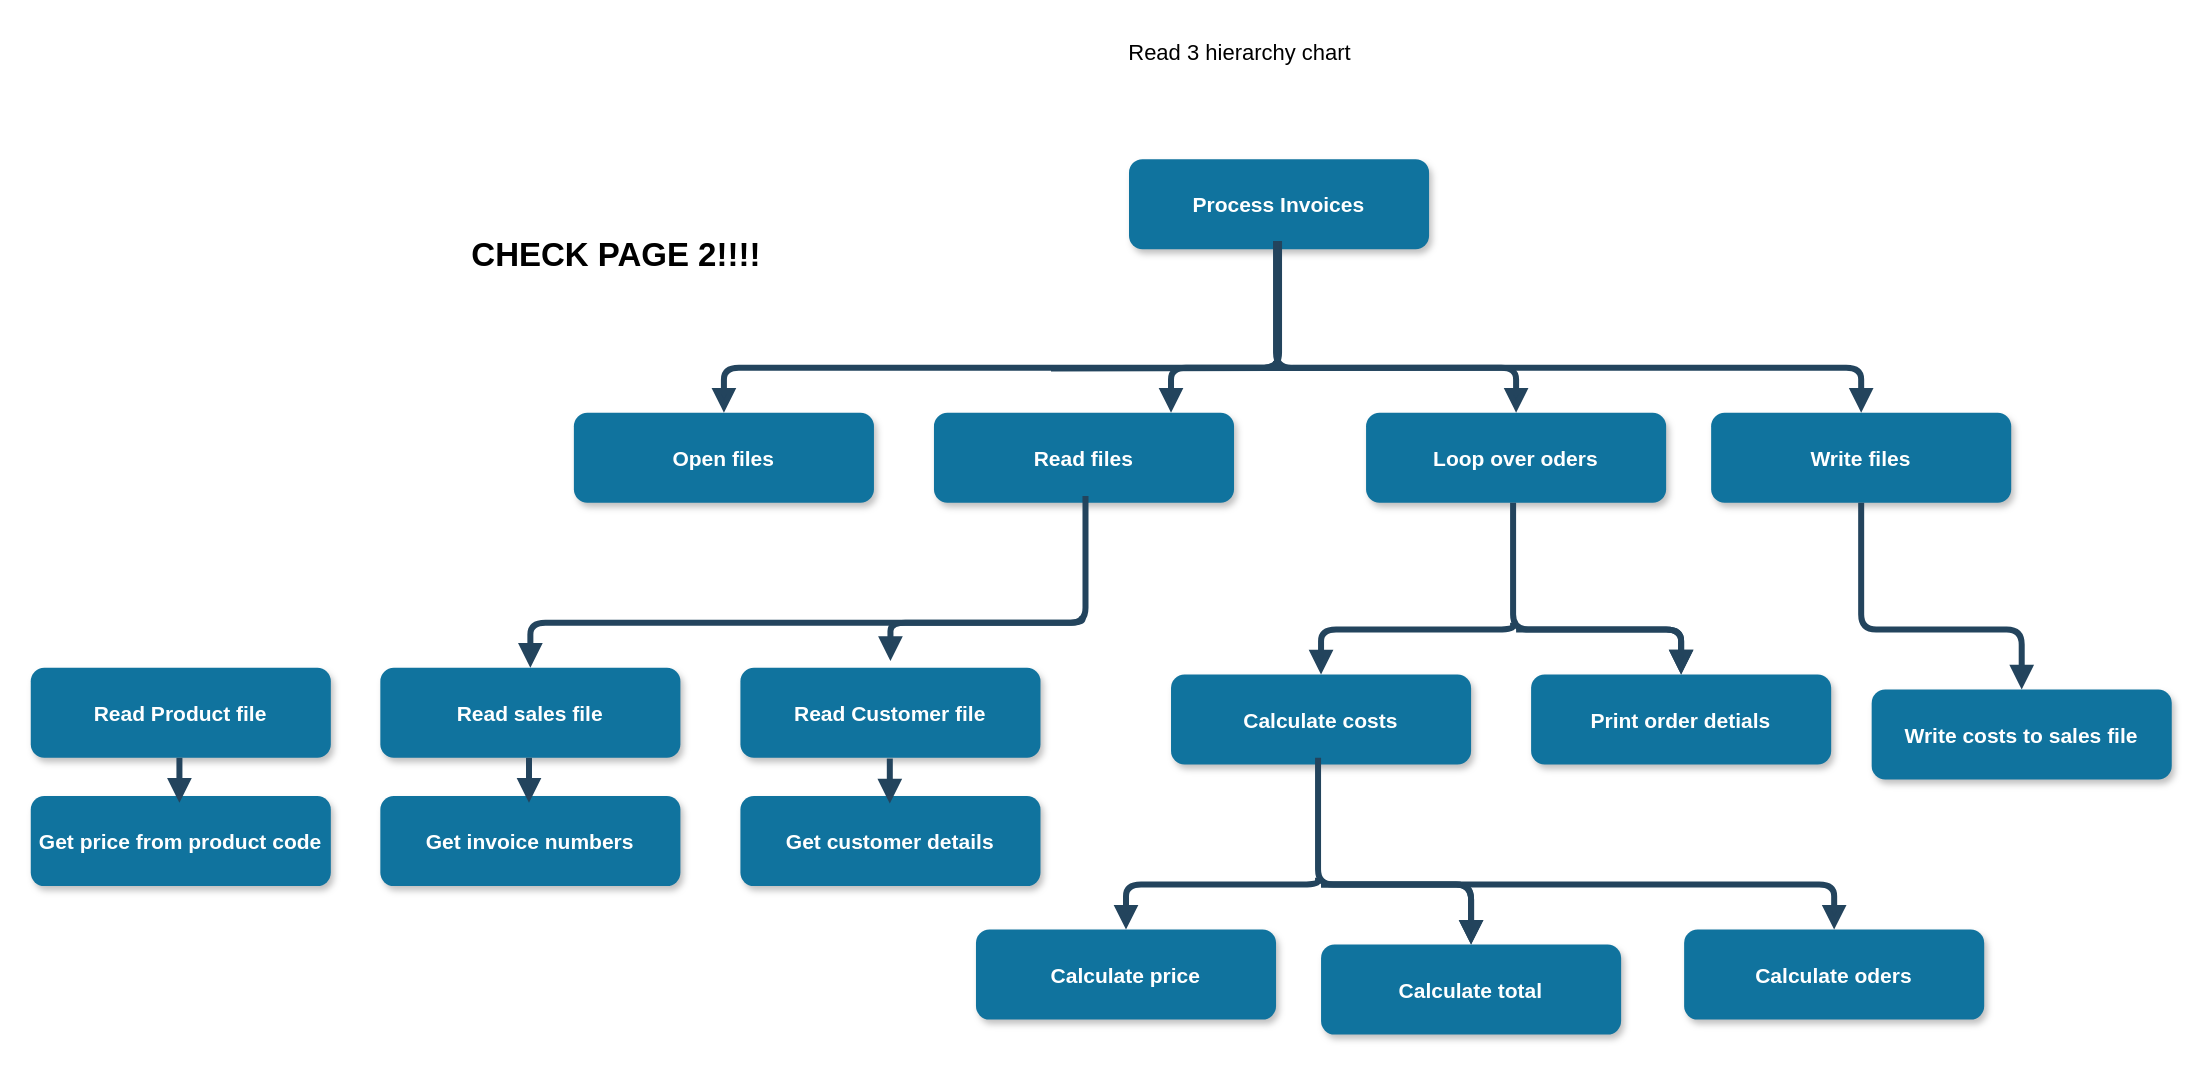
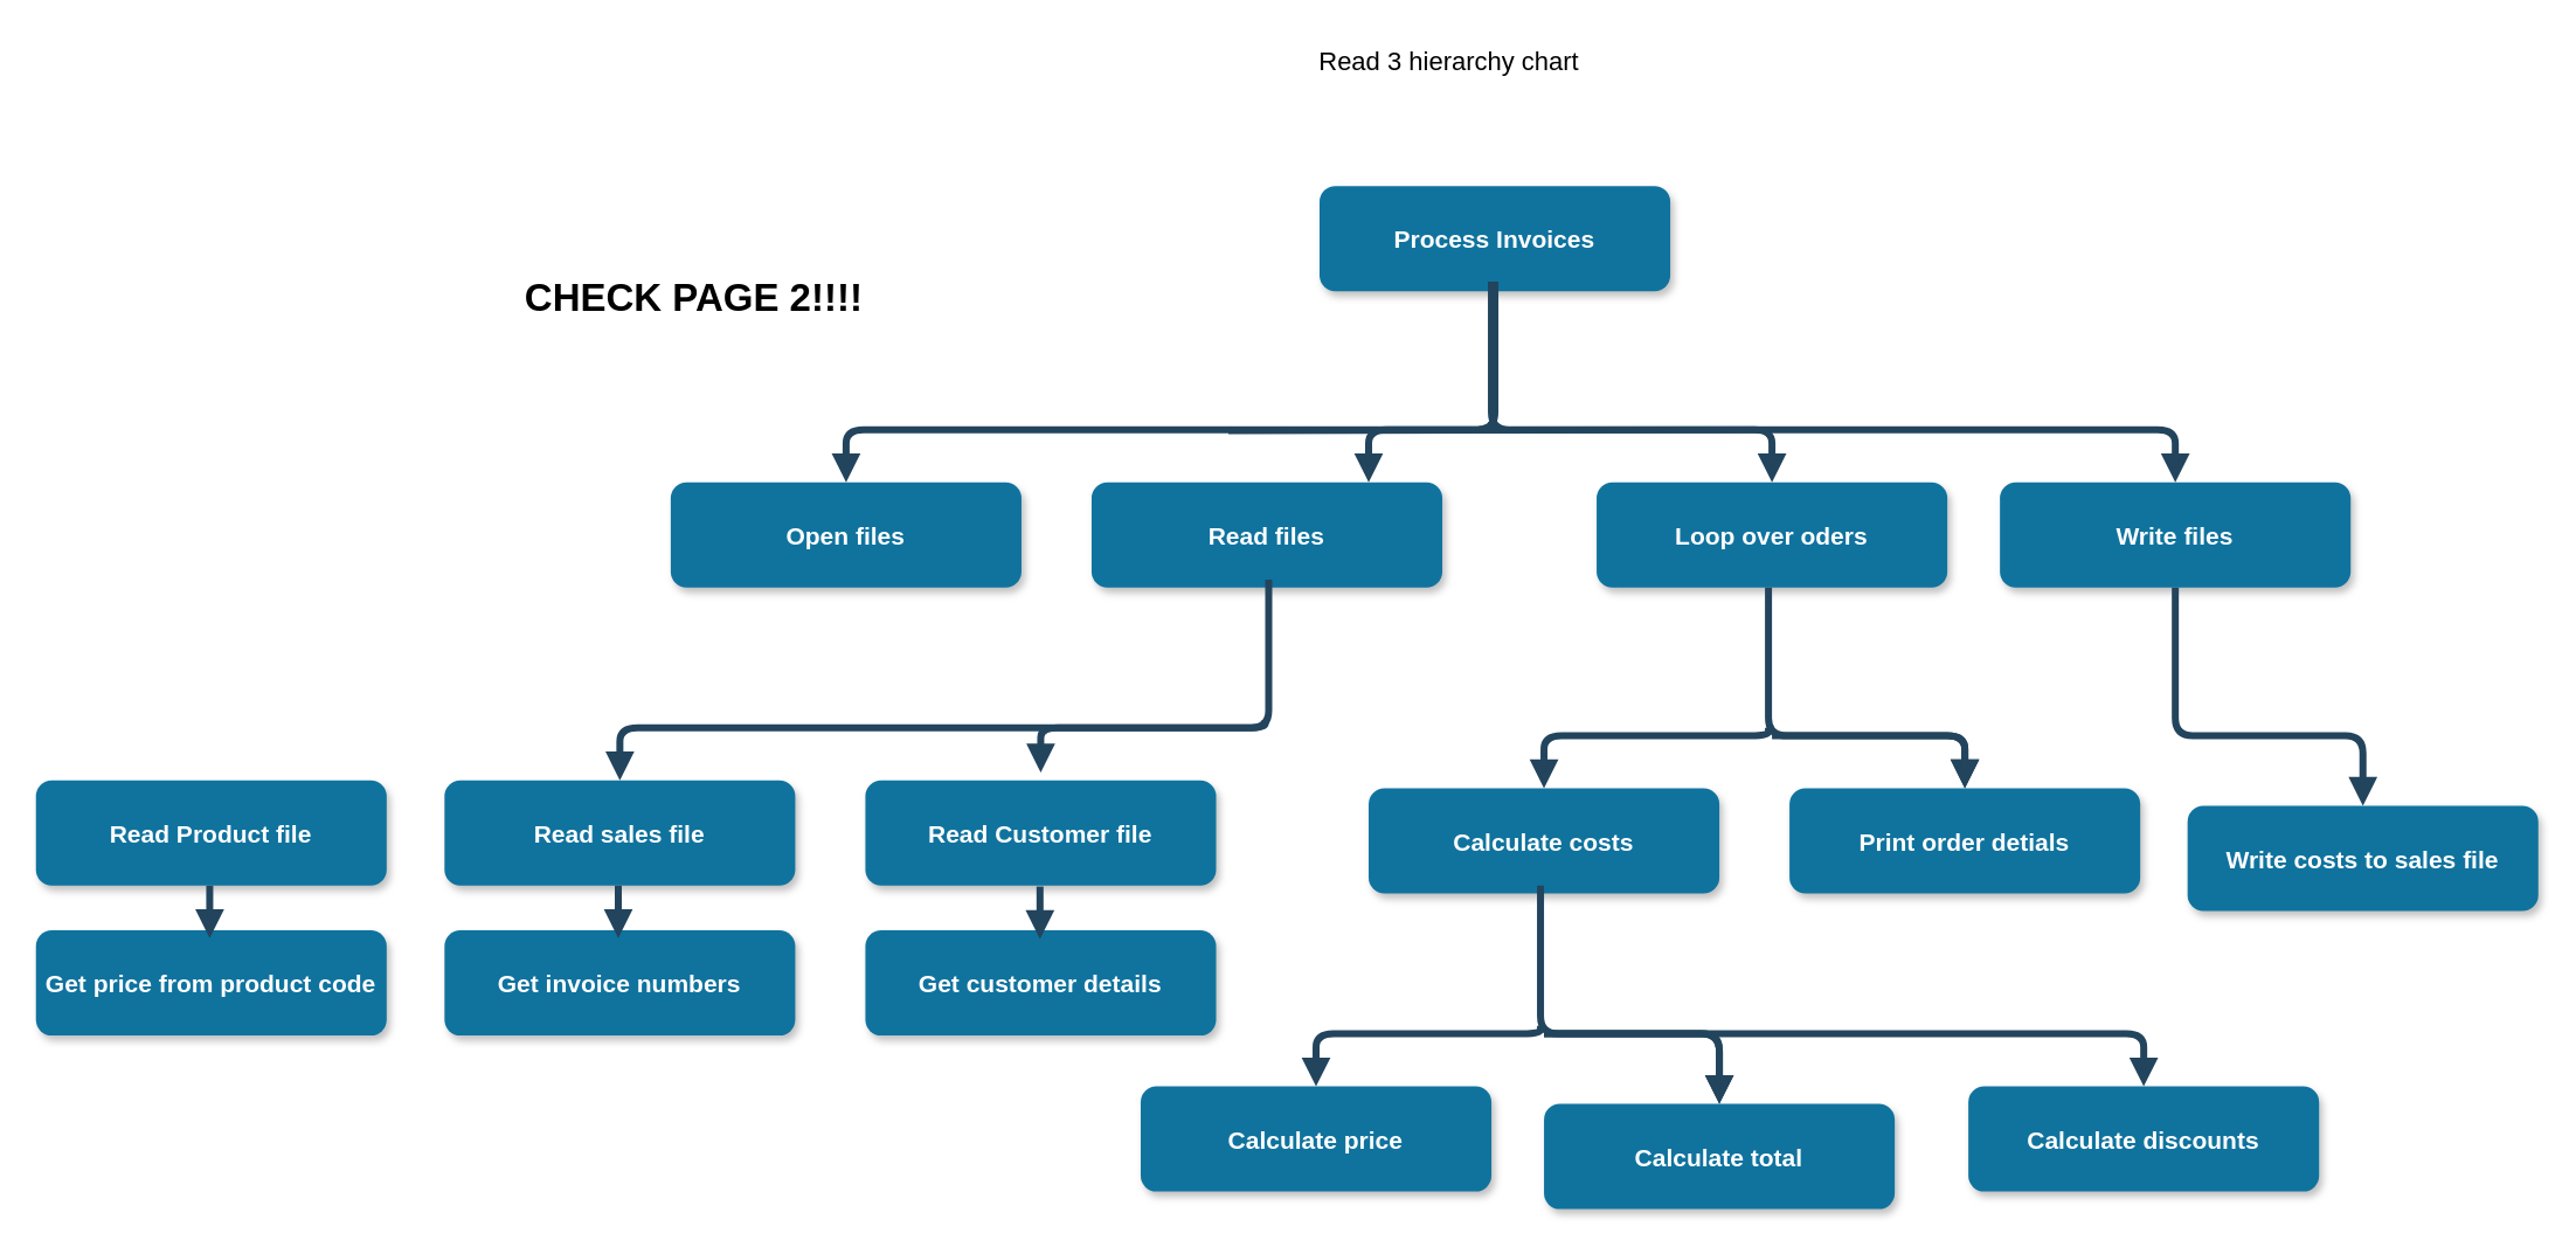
- <mxCell id="37" value="CHECK PAGE 2!!!!" style="text;html=1;align=center;verticalAlign=middle;resizable=0;points=[];autosize=1;strokeColor=none;fillColor=none;fontSize=22;fontStyle=1" vertex="1" parent="1"><mxGeometry x="305" y="155" width="210" height="30" as="geometry" /></mxCell>
+ <mxCell id="37" value="CHECK PAGE 2!!!!" style="text;html=1;align=center;verticalAlign=middle;resizable=0;points=[];autosize=1;strokeColor=none;fillColor=none;fontSize=22;fontStyle=1" vertex="1" parent="1"><mxGeometry x="290" y="155" width="210" height="30" as="geometry" /></mxCell>
- <mxCell id="33" value="Calculate oders" style="rounded=1;fillColor=#10739E;strokeColor=none;shadow=1;gradientColor=none;fontStyle=1;fontColor=#FFFFFF;fontSize=14;" vertex="1" parent="1"><mxGeometry x="1122" y="619" width="200" height="60" as="geometry" /></mxCell>
+ <mxCell id="33" value="Calculate discounts" style="rounded=1;fillColor=#10739E;strokeColor=none;shadow=1;gradientColor=none;fontStyle=1;fontColor=#FFFFFF;fontSize=14;" vertex="1" parent="1"><mxGeometry x="1122" y="619" width="200" height="60" as="geometry" /></mxCell>
